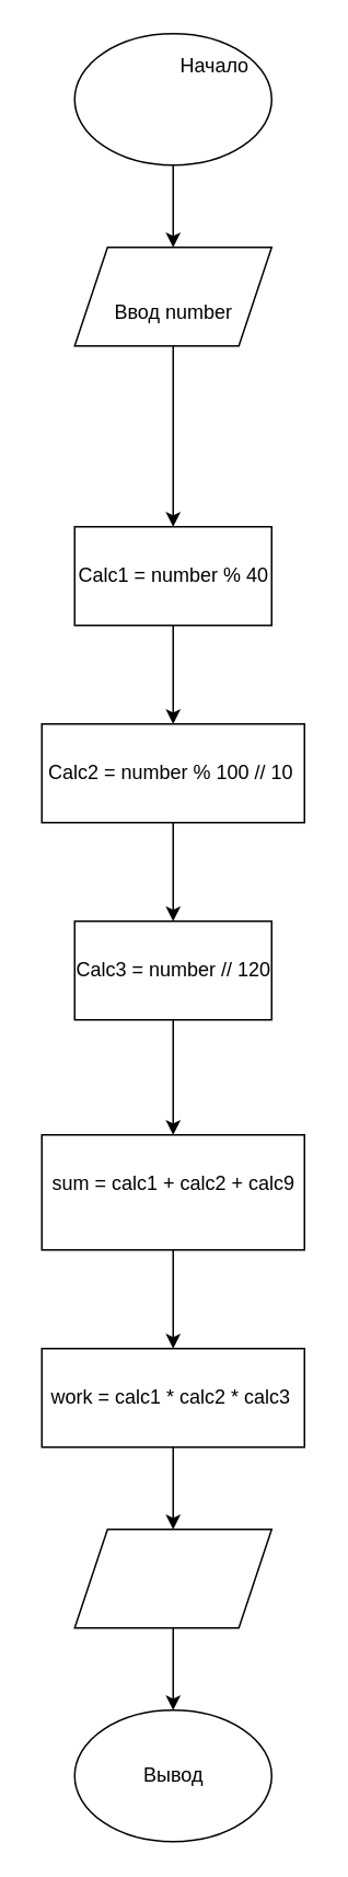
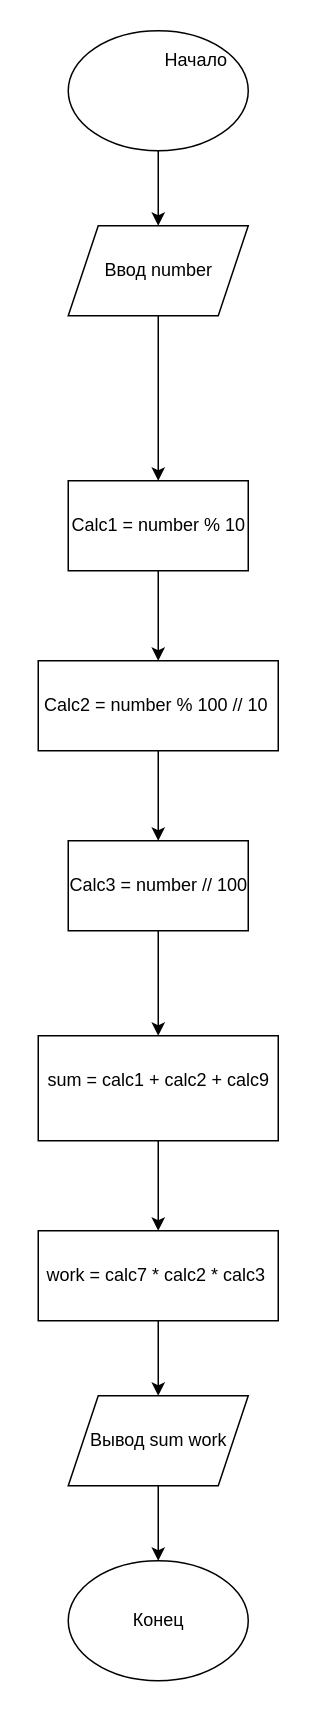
- <mxCell id="7" value="Ввод number" style="text;html=1;resizable=0;autosize=1;align=center;verticalAlign=middle;points=[];fillColor=none;strokeColor=none;rounded=0;" vertex="1" parent="1"><mxGeometry x="60" y="180" width="90" height="20" as="geometry" /></mxCell>
+ <mxCell id="7" value="Ввод number" style="text;html=1;resizable=0;autosize=1;align=center;verticalAlign=middle;points=[];fillColor=none;strokeColor=none;rounded=0;" vertex="1" parent="1"><mxGeometry x="60" y="170" width="90" height="20" as="geometry" /></mxCell>
- <mxCell id="14" value="Calc1 = number % 40" style="text;html=1;resizable=0;autosize=1;align=center;verticalAlign=middle;points=[];fillColor=none;strokeColor=none;rounded=0;" vertex="1" parent="1"><mxGeometry x="40" y="340" width="130" height="20" as="geometry" /></mxCell>
+ <mxCell id="14" value="Calc1 = number % 10" style="text;html=1;resizable=0;autosize=1;align=center;verticalAlign=middle;points=[];fillColor=none;strokeColor=none;rounded=0;" vertex="1" parent="1"><mxGeometry x="40" y="340" width="130" height="20" as="geometry" /></mxCell>
- <mxCell id="16" value="Calc3 = number // 120" style="text;html=1;resizable=0;autosize=1;align=center;verticalAlign=middle;points=[];fillColor=none;strokeColor=none;rounded=0;" vertex="1" parent="1"><mxGeometry x="40" y="580" width="130" height="20" as="geometry" /></mxCell>
+ <mxCell id="16" value="Calc3 = number // 100" style="text;html=1;resizable=0;autosize=1;align=center;verticalAlign=middle;points=[];fillColor=none;strokeColor=none;rounded=0;" vertex="1" parent="1"><mxGeometry x="40" y="580" width="130" height="20" as="geometry" /></mxCell>
- <mxCell id="23" value="work = calc1 * calc2 * calc3&amp;nbsp;" style="text;html=1;resizable=0;autosize=1;align=center;verticalAlign=middle;points=[];fillColor=none;strokeColor=none;rounded=0;" vertex="1" parent="1"><mxGeometry x="25" y="840" width="160" height="20" as="geometry" /></mxCell>
+ <mxCell id="23" value="work = calc7 * calc2 * calc3&amp;nbsp;" style="text;html=1;resizable=0;autosize=1;align=center;verticalAlign=middle;points=[];fillColor=none;strokeColor=none;rounded=0;" vertex="1" parent="1"><mxGeometry x="25" y="840" width="160" height="20" as="geometry" /></mxCell>
+ <mxCell id="26" value="Вывод sum work" style="text;html=1;resizable=0;autosize=1;align=center;verticalAlign=middle;points=[];fillColor=none;strokeColor=none;rounded=0;" vertex="1" parent="1"><mxGeometry x="50" y="950" width="110" height="20" as="geometry" /></mxCell>
- <mxCell id="28" value="Вывод" style="text;html=1;resizable=0;autosize=1;align=center;verticalAlign=middle;points=[];fillColor=none;strokeColor=none;rounded=0;" vertex="1" parent="1"><mxGeometry x="80" y="1070" width="50" height="20" as="geometry" /></mxCell>
+ <mxCell id="28" value="Конец" style="text;html=1;resizable=0;autosize=1;align=center;verticalAlign=middle;points=[];fillColor=none;strokeColor=none;rounded=0;" vertex="1" parent="1"><mxGeometry x="80" y="1070" width="50" height="20" as="geometry" /></mxCell>
